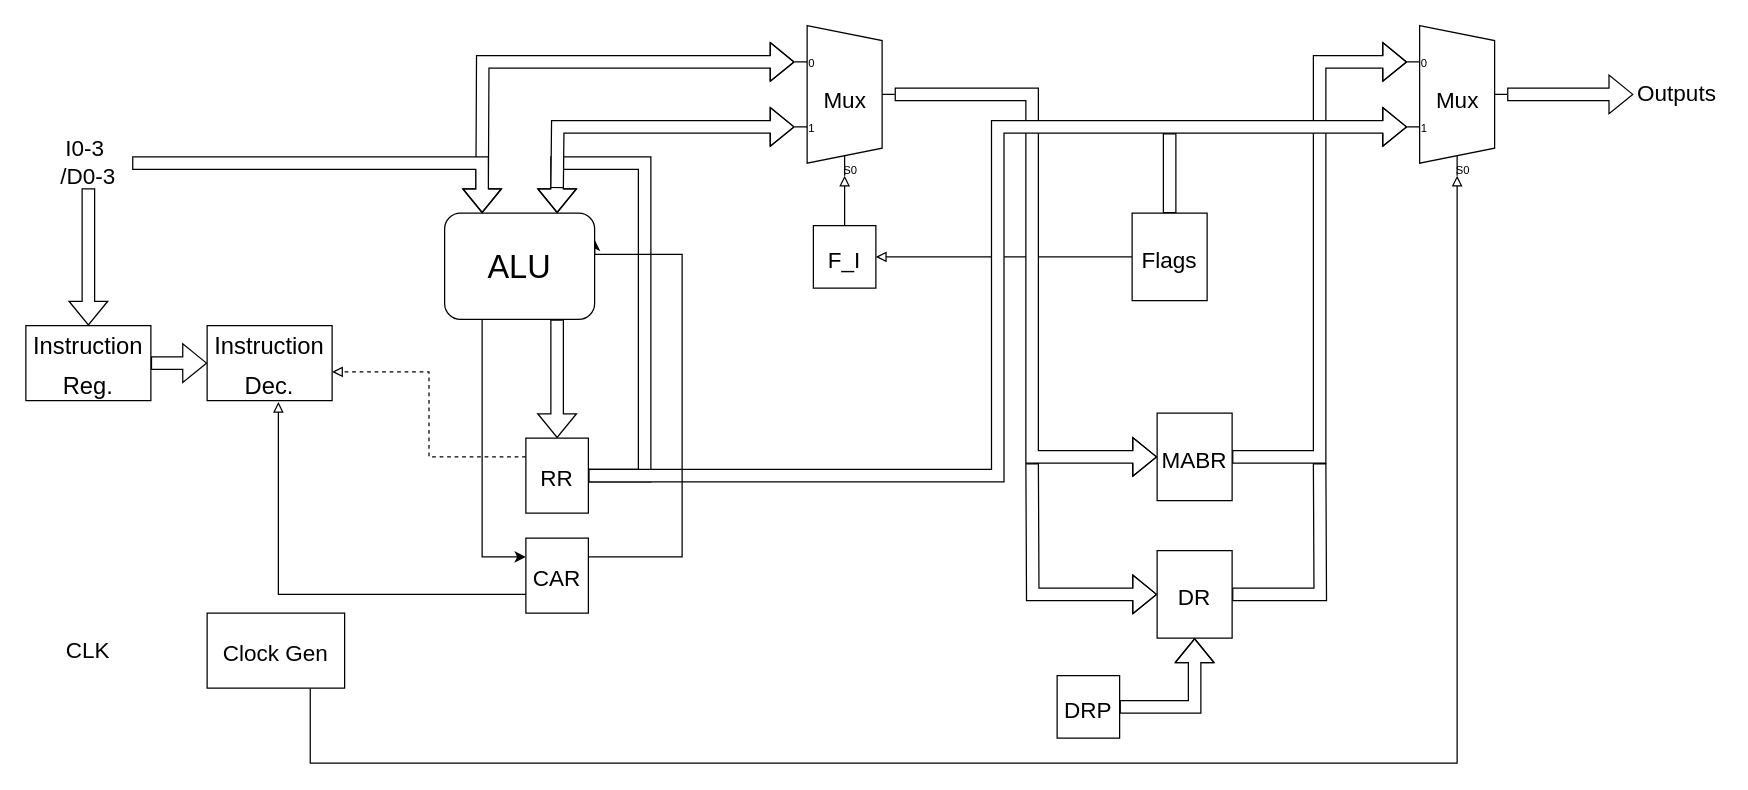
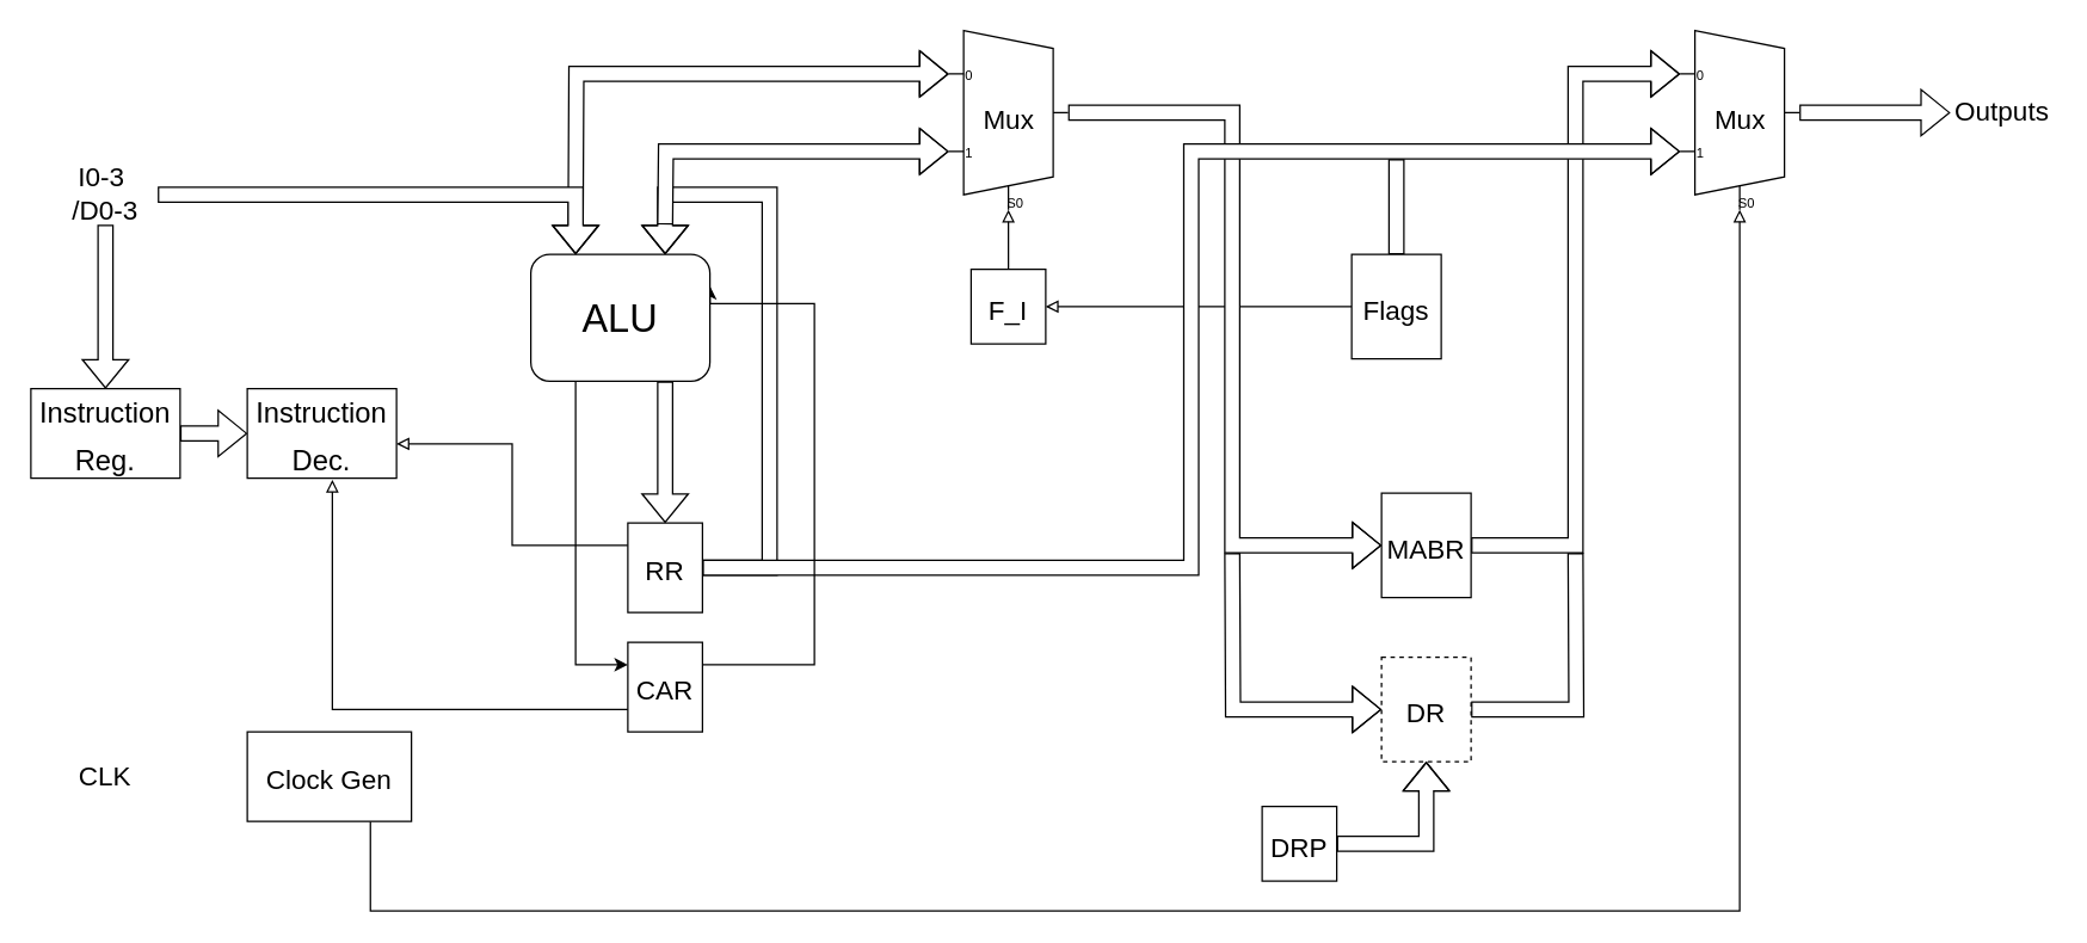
- <mxCell id="13" style="edgeStyle=orthogonalEdgeStyle;rounded=0;orthogonalLoop=1;jettySize=auto;html=1;exitX=0;exitY=0.25;exitDx=0;exitDy=0;entryX=1;entryY=0.617;entryDx=0;entryDy=0;entryPerimeter=0;fontSize=18;startArrow=none;startFill=0;endArrow=block;endFill=0;fillColor=default;dashed=1;" edge="1" parent="1" source="14" target="22"><mxGeometry relative="1" as="geometry" /></mxCell>
+ <mxCell id="13" style="edgeStyle=orthogonalEdgeStyle;rounded=0;orthogonalLoop=1;jettySize=auto;html=1;exitX=0;exitY=0.25;exitDx=0;exitDy=0;entryX=1;entryY=0.617;entryDx=0;entryDy=0;entryPerimeter=0;fontSize=18;startArrow=none;startFill=0;endArrow=block;endFill=0;fillColor=default;" edge="1" parent="1" source="14" target="22"><mxGeometry relative="1" as="geometry" /></mxCell>
- <mxCell id="29" value="&lt;font style=&quot;font-size: 18px;&quot;&gt;DR&lt;/font&gt;" style="rounded=0;whiteSpace=wrap;html=1;fontSize=26;" vertex="1" parent="1"><mxGeometry x="925" y="440" width="60" height="70" as="geometry" /></mxCell>
+ <mxCell id="29" value="&lt;font style=&quot;font-size: 18px;&quot;&gt;DR&lt;/font&gt;" style="rounded=0;whiteSpace=wrap;html=1;fontSize=26;dashed=1;" vertex="1" parent="1"><mxGeometry x="925" y="440" width="60" height="70" as="geometry" /></mxCell>
